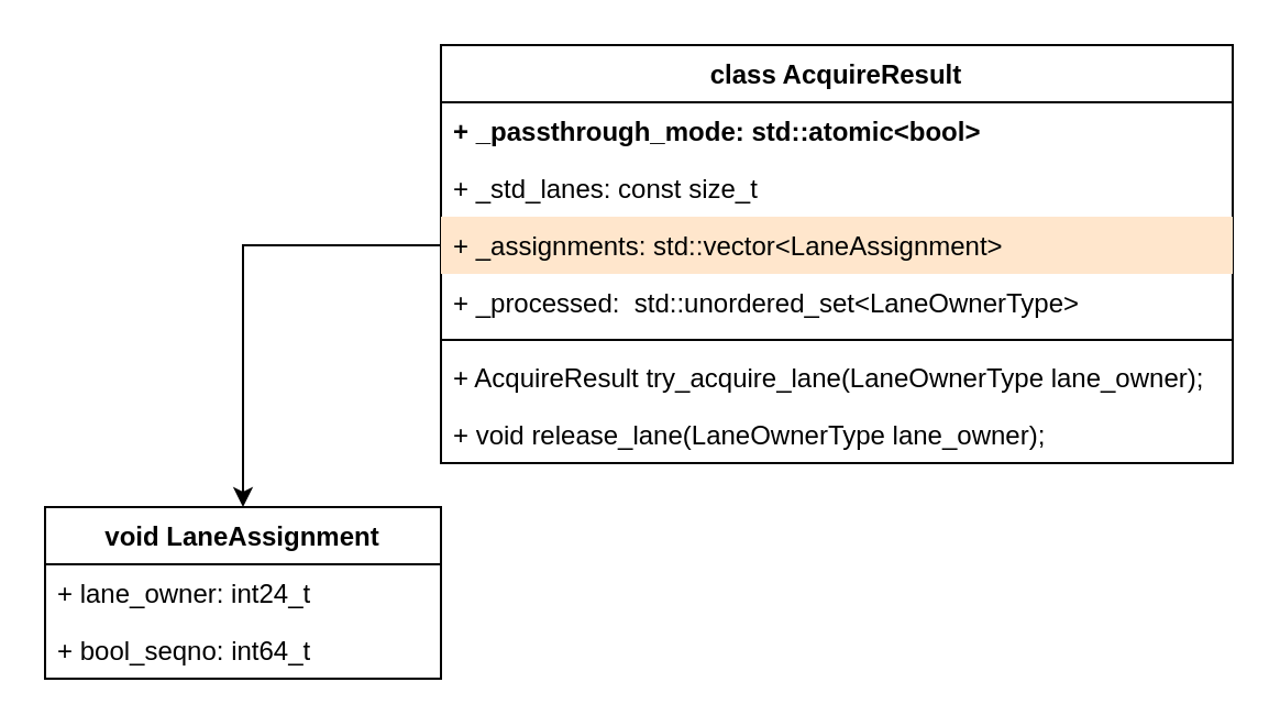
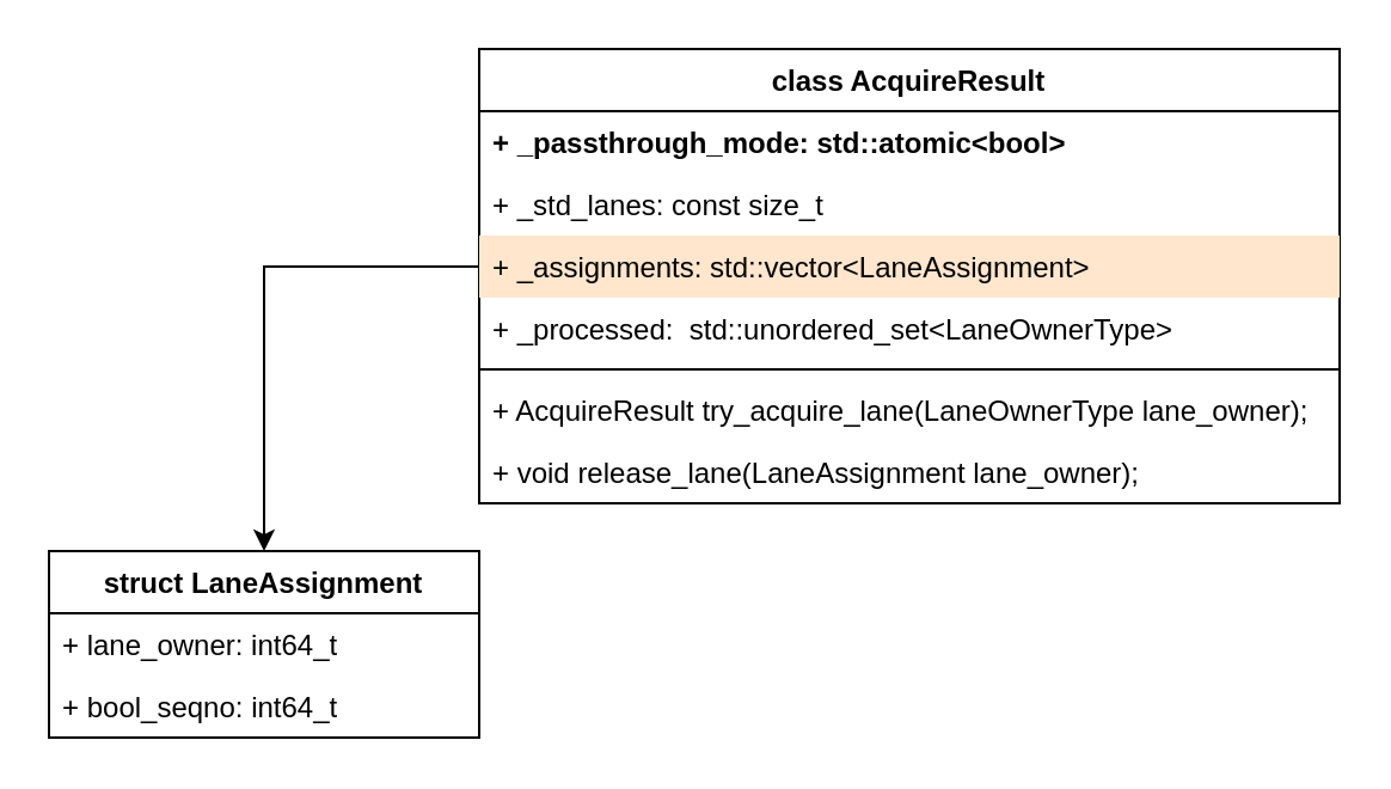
- <mxCell id="10" value="+ void release_lane(LaneOwnerType lane_owner);" style="text;strokeColor=none;fillColor=none;align=left;verticalAlign=top;spacingLeft=4;spacingRight=4;overflow=hidden;rotatable=0;points=[[0,0.5],[1,0.5]];portConstraint=eastwest;" vertex="1" parent="3"><mxGeometry y="164" width="360" height="26" as="geometry" /></mxCell>
+ <mxCell id="10" value="+ void release_lane(LaneAssignment lane_owner);" style="text;strokeColor=none;fillColor=none;align=left;verticalAlign=top;spacingLeft=4;spacingRight=4;overflow=hidden;rotatable=0;points=[[0,0.5],[1,0.5]];portConstraint=eastwest;" vertex="1" parent="3"><mxGeometry y="164" width="360" height="26" as="geometry" /></mxCell>
- <mxCell id="11" value="void LaneAssignment" style="swimlane;fontStyle=1;childLayout=stackLayout;horizontal=1;startSize=26;fillColor=none;horizontalStack=0;resizeParent=1;resizeParentMax=0;resizeLast=0;collapsible=1;marginBottom=0;" diagramCategory="uml" diagramName="Class2" vertex="1" parent="1"><mxGeometry x="20" y="230" width="180" height="78" as="geometry" /></mxCell>
+ <mxCell id="11" value="struct LaneAssignment" style="swimlane;fontStyle=1;childLayout=stackLayout;horizontal=1;startSize=26;fillColor=none;horizontalStack=0;resizeParent=1;resizeParentMax=0;resizeLast=0;collapsible=1;marginBottom=0;" diagramCategory="uml" diagramName="Class2" vertex="1" parent="1"><mxGeometry x="20" y="230" width="180" height="78" as="geometry" /></mxCell>
- <mxCell id="12" value="+ lane_owner: int24_t" style="text;strokeColor=none;fillColor=none;align=left;verticalAlign=top;spacingLeft=4;spacingRight=4;overflow=hidden;rotatable=0;points=[[0,0.5],[1,0.5]];portConstraint=eastwest;" vertex="1" parent="11"><mxGeometry y="26" width="180" height="26" as="geometry" /></mxCell>
+ <mxCell id="12" value="+ lane_owner: int64_t" style="text;strokeColor=none;fillColor=none;align=left;verticalAlign=top;spacingLeft=4;spacingRight=4;overflow=hidden;rotatable=0;points=[[0,0.5],[1,0.5]];portConstraint=eastwest;" vertex="1" parent="11"><mxGeometry y="26" width="180" height="26" as="geometry" /></mxCell>
